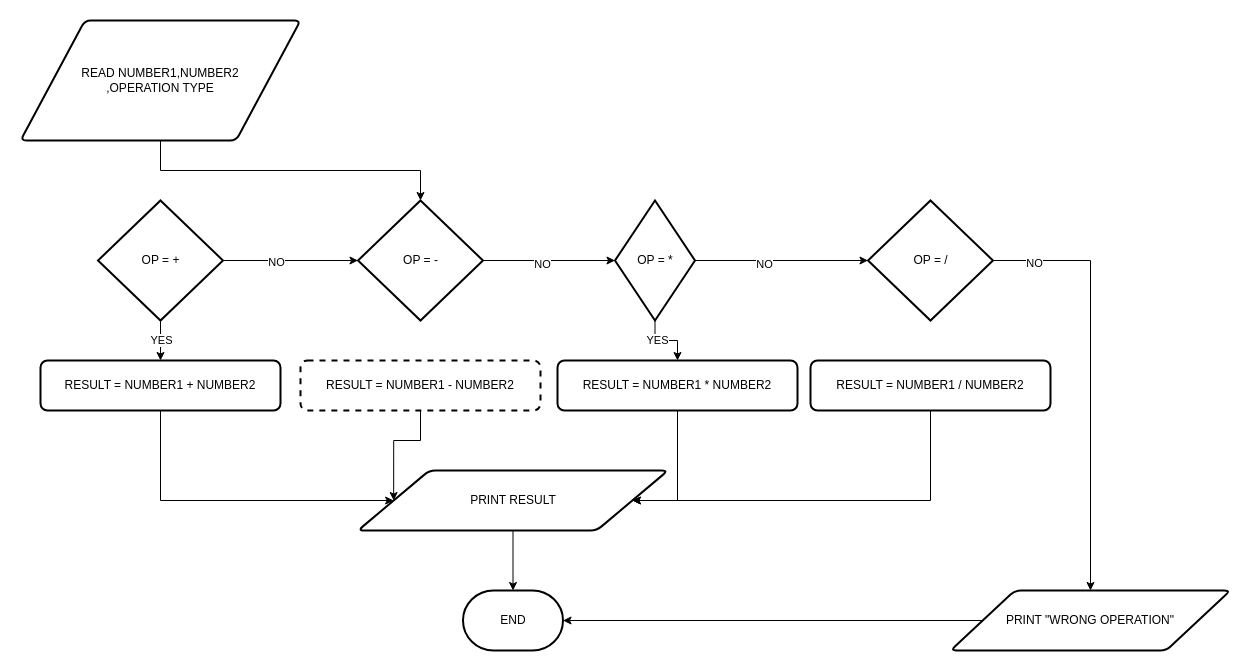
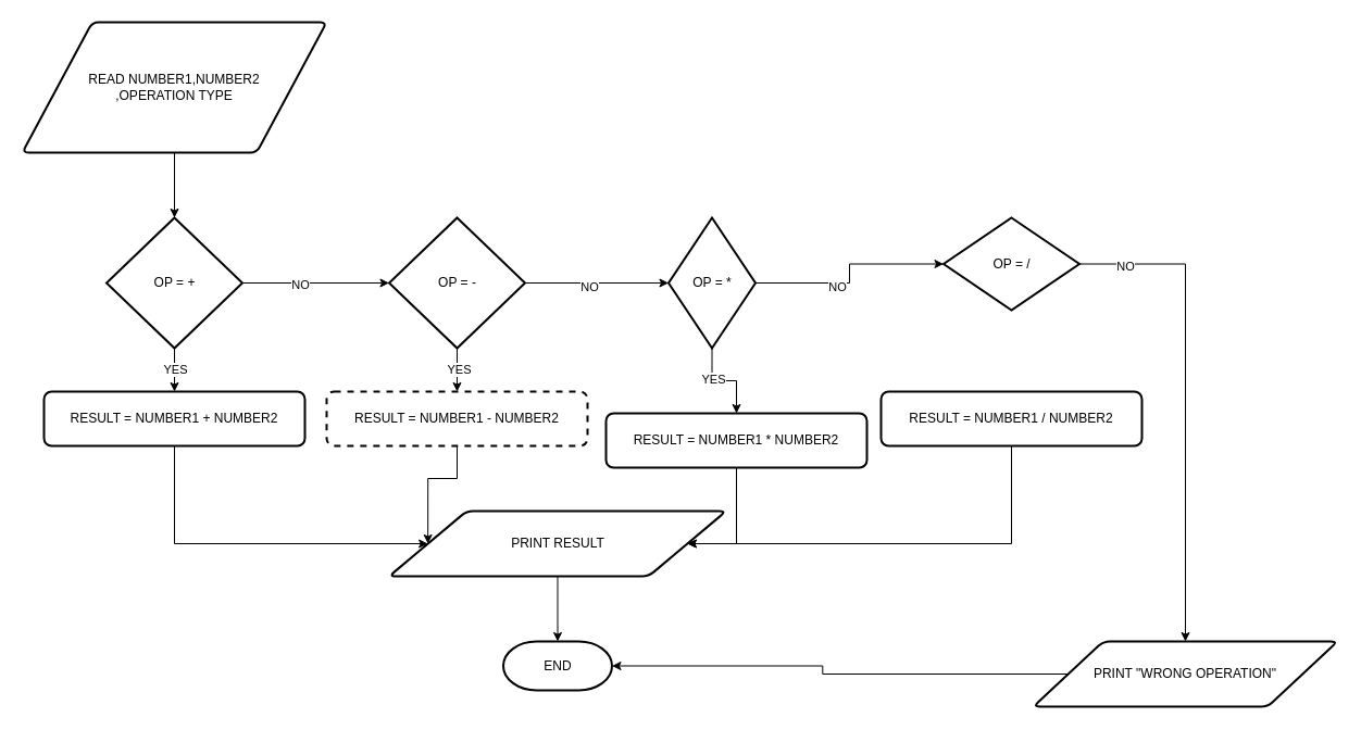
- <mxCell id="6" style="edgeStyle=orthogonalEdgeStyle;rounded=0;orthogonalLoop=1;jettySize=auto;html=1;exitX=0.5;exitY=1;exitDx=0;exitDy=0;" edge="1" parent="1" source="2" target="11"><mxGeometry relative="1" as="geometry" /></mxCell>
+ <mxCell id="6" style="edgeStyle=orthogonalEdgeStyle;rounded=0;orthogonalLoop=1;jettySize=auto;html=1;exitX=0.5;exitY=1;exitDx=0;exitDy=0;entryX=0.5;entryY=0;entryDx=0;entryDy=0;entryPerimeter=0;" edge="1" parent="1" source="2" target="5"><mxGeometry relative="1" as="geometry" /></mxCell>
- <mxCell id="25" value="OP = /" style="strokeWidth=2;html=1;shape=mxgraph.flowchart.decision;whiteSpace=wrap;" vertex="1" parent="1"><mxGeometry x="867.5" y="200" width="125" height="120" as="geometry" /></mxCell>
+ <mxCell id="25" value="OP = /" style="strokeWidth=2;html=1;shape=mxgraph.flowchart.decision;whiteSpace=wrap;" vertex="1" parent="1"><mxGeometry x="867.5" y="200" width="125" height="85" as="geometry" /></mxCell>
+ <mxCell id="9" style="edgeStyle=orthogonalEdgeStyle;rounded=0;orthogonalLoop=1;jettySize=auto;html=1;exitX=0.5;exitY=1;exitDx=0;exitDy=0;exitPerimeter=0;entryX=0.5;entryY=0;entryDx=0;entryDy=0;" edge="1" parent="1" source="11" target="13"><mxGeometry relative="1" as="geometry" /></mxCell>
+ <mxCell id="10" value="YES" style="edgeLabel;html=1;align=center;verticalAlign=middle;resizable=0;points=[];" vertex="1" connectable="0" parent="9"><mxGeometry x="-0.06" y="1" relative="1" as="geometry"><mxPoint as="offset" /></mxGeometry></mxCell>
- <mxCell id="15" value="RESULT = NUMBER1 * NUMBER2" style="rounded=1;whiteSpace=wrap;html=1;absoluteArcSize=1;arcSize=14;strokeWidth=2;" vertex="1" parent="1"><mxGeometry x="557" y="360" width="240" height="50" as="geometry" /></mxCell>
+ <mxCell id="15" value="RESULT = NUMBER1 * NUMBER2" style="rounded=1;whiteSpace=wrap;html=1;absoluteArcSize=1;arcSize=14;strokeWidth=2;" vertex="1" parent="1"><mxGeometry x="557" y="380" width="240" height="50" as="geometry" /></mxCell>
- <mxCell id="31" value="END" style="strokeWidth=2;html=1;shape=mxgraph.flowchart.terminator;whiteSpace=wrap;" vertex="1" parent="1"><mxGeometry x="462.5" y="590" width="100" height="60" as="geometry" /></mxCell>
+ <mxCell id="31" value="END" style="strokeWidth=2;html=1;shape=mxgraph.flowchart.terminator;whiteSpace=wrap;" vertex="1" parent="1"><mxGeometry x="462.5" y="590" width="100" height="45" as="geometry" /></mxCell>
